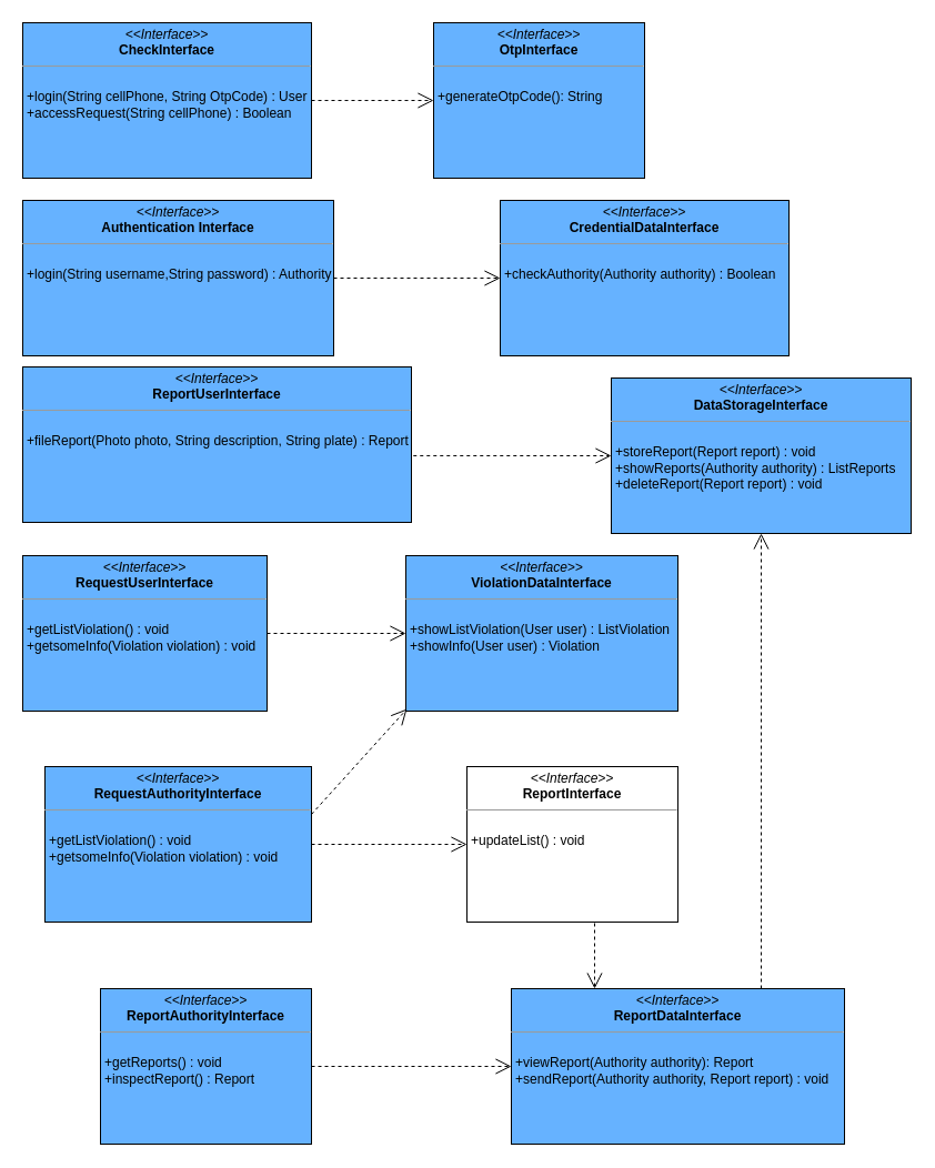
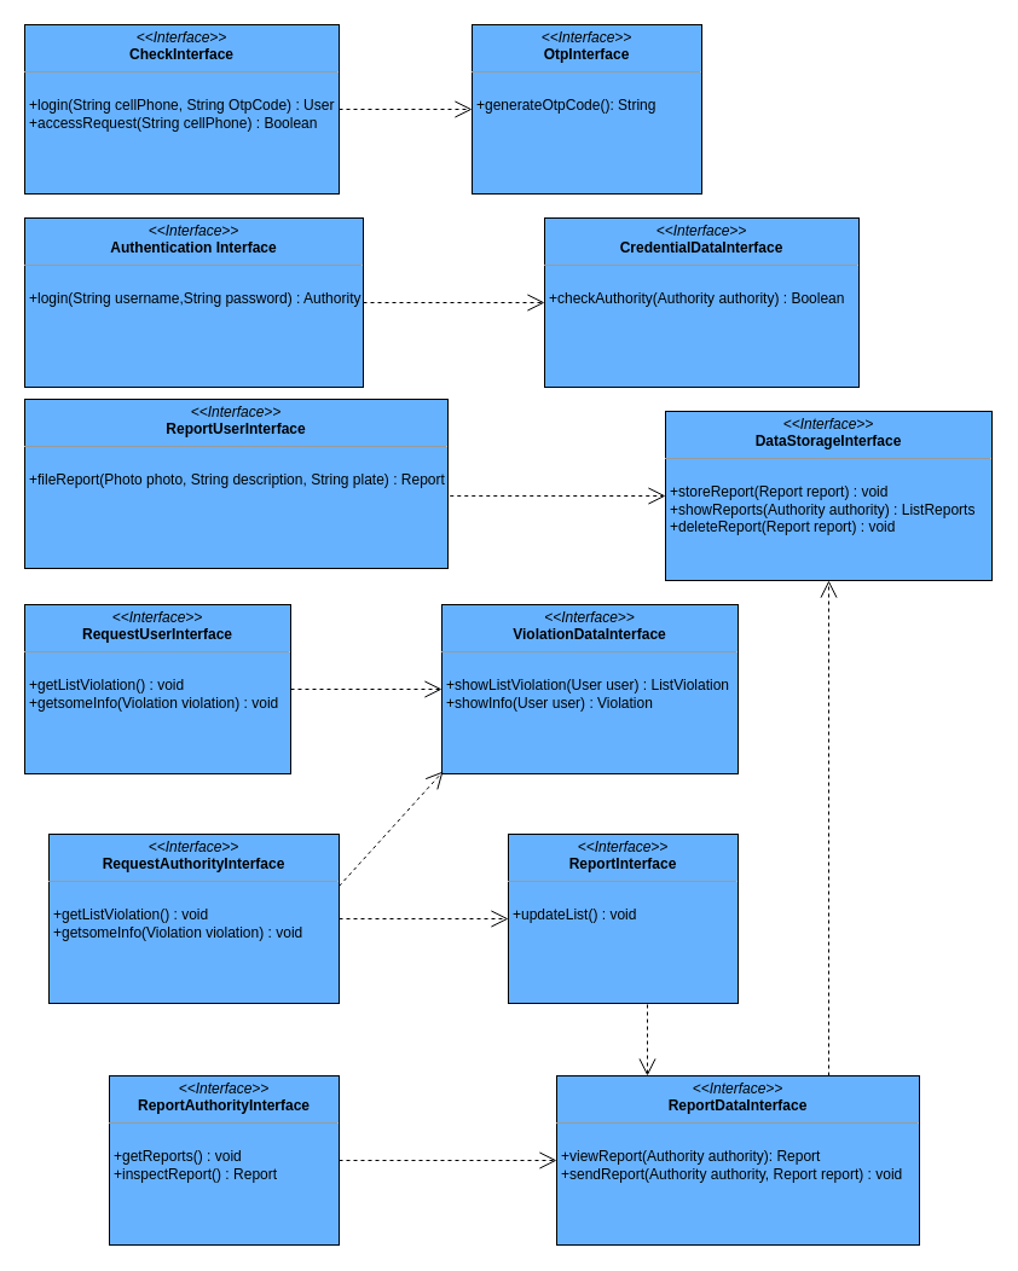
- <mxCell id="10" value="&lt;p style=&quot;margin: 0px ; margin-top: 4px ; text-align: center&quot;&gt;&lt;i&gt;&amp;lt;&amp;lt;Interface&amp;gt;&amp;gt;&lt;/i&gt;&lt;br&gt;&lt;b&gt;ReportInterface&lt;/b&gt;&lt;/p&gt;&lt;hr size=&quot;1&quot;&gt;&lt;br&gt;&lt;p style=&quot;margin: 0px ; margin-left: 4px&quot;&gt;+updateList() : void&lt;br&gt;&lt;/p&gt;" style="verticalAlign=top;align=left;overflow=fill;fontSize=12;fontFamily=Helvetica;html=1;fillColor=#ffffff;" parent="1" vertex="1"><mxGeometry x="420" y="690" width="190" height="140" as="geometry" /></mxCell>
+ <mxCell id="10" value="&lt;p style=&quot;margin: 0px ; margin-top: 4px ; text-align: center&quot;&gt;&lt;i&gt;&amp;lt;&amp;lt;Interface&amp;gt;&amp;gt;&lt;/i&gt;&lt;br&gt;&lt;b&gt;ReportInterface&lt;/b&gt;&lt;/p&gt;&lt;hr size=&quot;1&quot;&gt;&lt;br&gt;&lt;p style=&quot;margin: 0px ; margin-left: 4px&quot;&gt;+updateList() : void&lt;br&gt;&lt;/p&gt;" style="verticalAlign=top;align=left;overflow=fill;fontSize=12;fontFamily=Helvetica;html=1;fillColor=#66B2FF;" parent="1" vertex="1"><mxGeometry x="420" y="690" width="190" height="140" as="geometry" /></mxCell>
